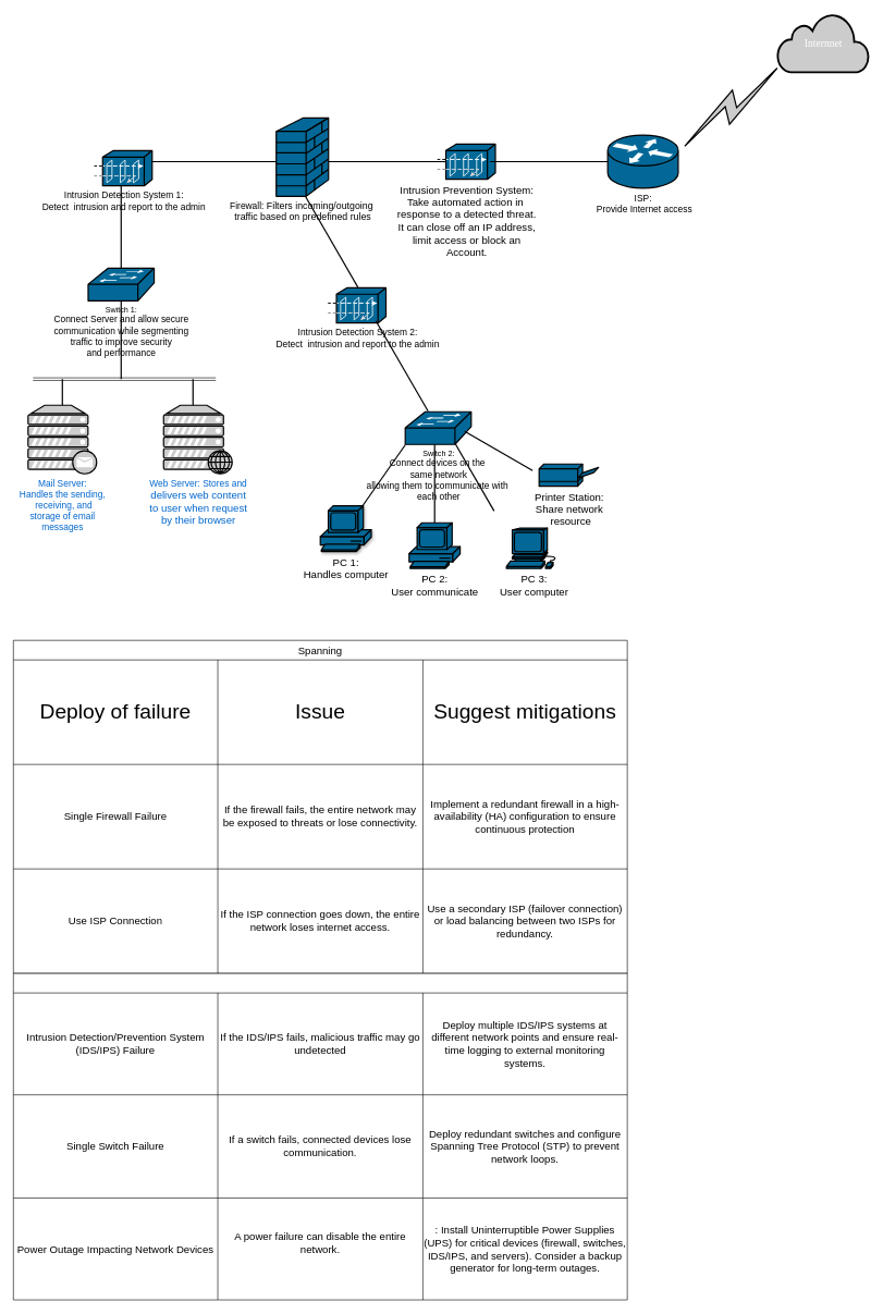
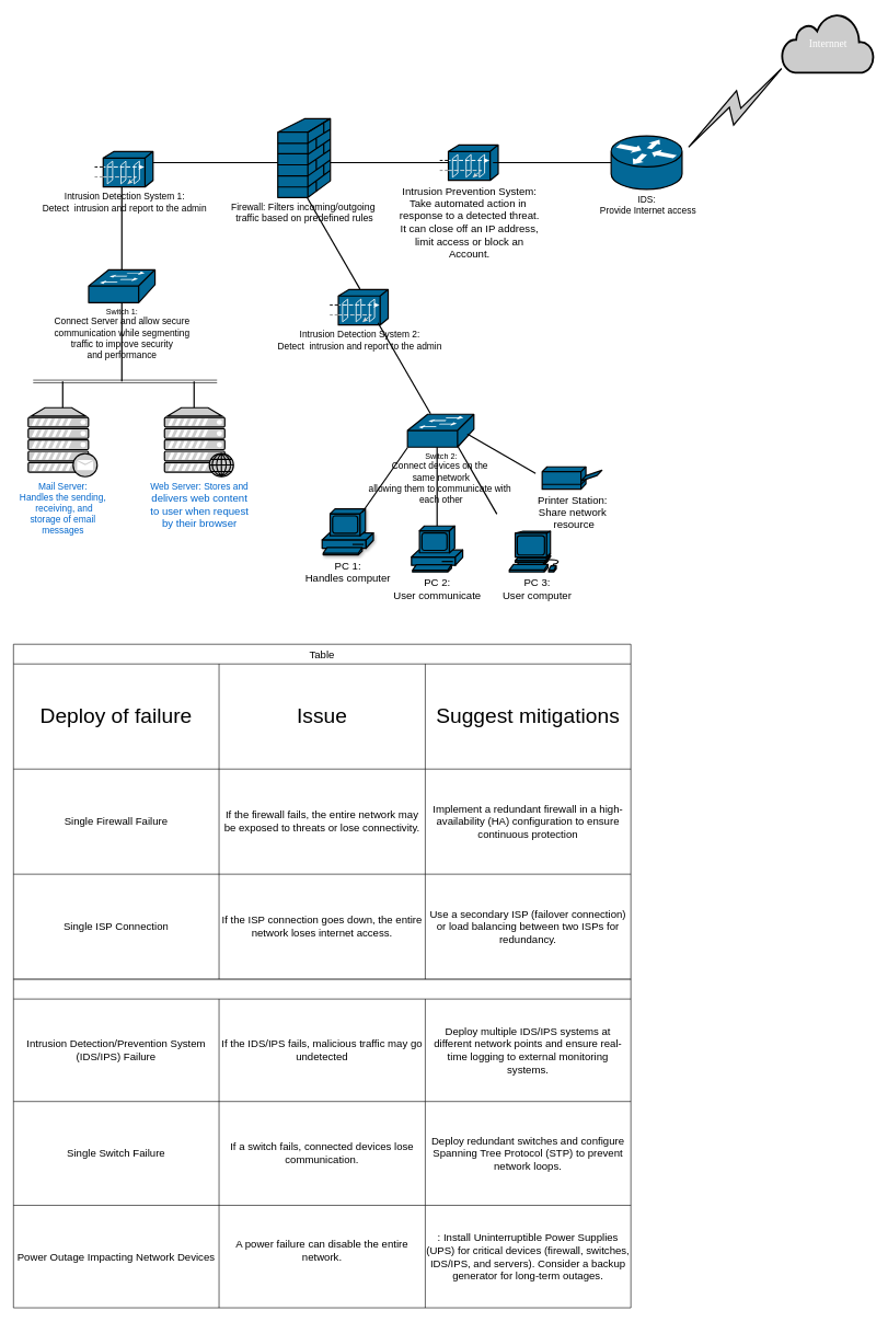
- <mxCell id="17" value="&lt;div&gt;&lt;font face=&quot;Helvetica&quot; style=&quot;font-size: 14px;&quot;&gt;ISP:&lt;/font&gt;&lt;/div&gt;&lt;div&gt;&lt;font face=&quot;Helvetica&quot; style=&quot;font-size: 14px;&quot;&gt;&amp;nbsp;Provide Internet access&lt;/font&gt;&lt;/div&gt;" style="shape=mxgraph.cisco.routers.router;sketch=0;html=1;pointerEvents=1;dashed=0;fillColor=#036897;strokeColor=#000000;strokeWidth=2;verticalLabelPosition=bottom;verticalAlign=top;align=center;outlineConnect=0;" vertex="1" parent="1"><mxGeometry x="930" y="206.25" width="108" height="81.5" as="geometry" /></mxCell>
+ <mxCell id="17" value="&lt;div&gt;&lt;font face=&quot;Helvetica&quot; style=&quot;font-size: 14px;&quot;&gt;IDS:&lt;/font&gt;&lt;/div&gt;&lt;div&gt;&lt;font face=&quot;Helvetica&quot; style=&quot;font-size: 14px;&quot;&gt;&amp;nbsp;Provide Internet access&lt;/font&gt;&lt;/div&gt;" style="shape=mxgraph.cisco.routers.router;sketch=0;html=1;pointerEvents=1;dashed=0;fillColor=#036897;strokeColor=#000000;strokeWidth=2;verticalLabelPosition=bottom;verticalAlign=top;align=center;outlineConnect=0;" vertex="1" parent="1"><mxGeometry x="930" y="206.25" width="108" height="81.5" as="geometry" /></mxCell>
- <mxCell id="31" value="Spanning" style="shape=table;startSize=30;container=1;collapsible=0;childLayout=tableLayout;strokeColor=default;fontSize=16;" vertex="1" parent="1"><mxGeometry x="20" y="980" width="940" height="510" as="geometry" /></mxCell>
+ <mxCell id="31" value="Table" style="shape=table;startSize=30;container=1;collapsible=0;childLayout=tableLayout;strokeColor=default;fontSize=16;" vertex="1" parent="1"><mxGeometry x="20" y="980" width="940" height="510" as="geometry" /></mxCell>
- <mxCell id="41" value="Use ISP Connection" style="shape=partialRectangle;html=1;whiteSpace=wrap;connectable=0;strokeColor=inherit;overflow=hidden;fillColor=none;top=0;left=0;bottom=0;right=0;pointerEvents=1;fontSize=16;" vertex="1" parent="40"><mxGeometry width="313" height="160" as="geometry"><mxRectangle width="313" height="160" as="alternateBounds" /></mxGeometry></mxCell>
+ <mxCell id="41" value="Single ISP Connection" style="shape=partialRectangle;html=1;whiteSpace=wrap;connectable=0;strokeColor=inherit;overflow=hidden;fillColor=none;top=0;left=0;bottom=0;right=0;pointerEvents=1;fontSize=16;" vertex="1" parent="40"><mxGeometry width="313" height="160" as="geometry"><mxRectangle width="313" height="160" as="alternateBounds" /></mxGeometry></mxCell>
